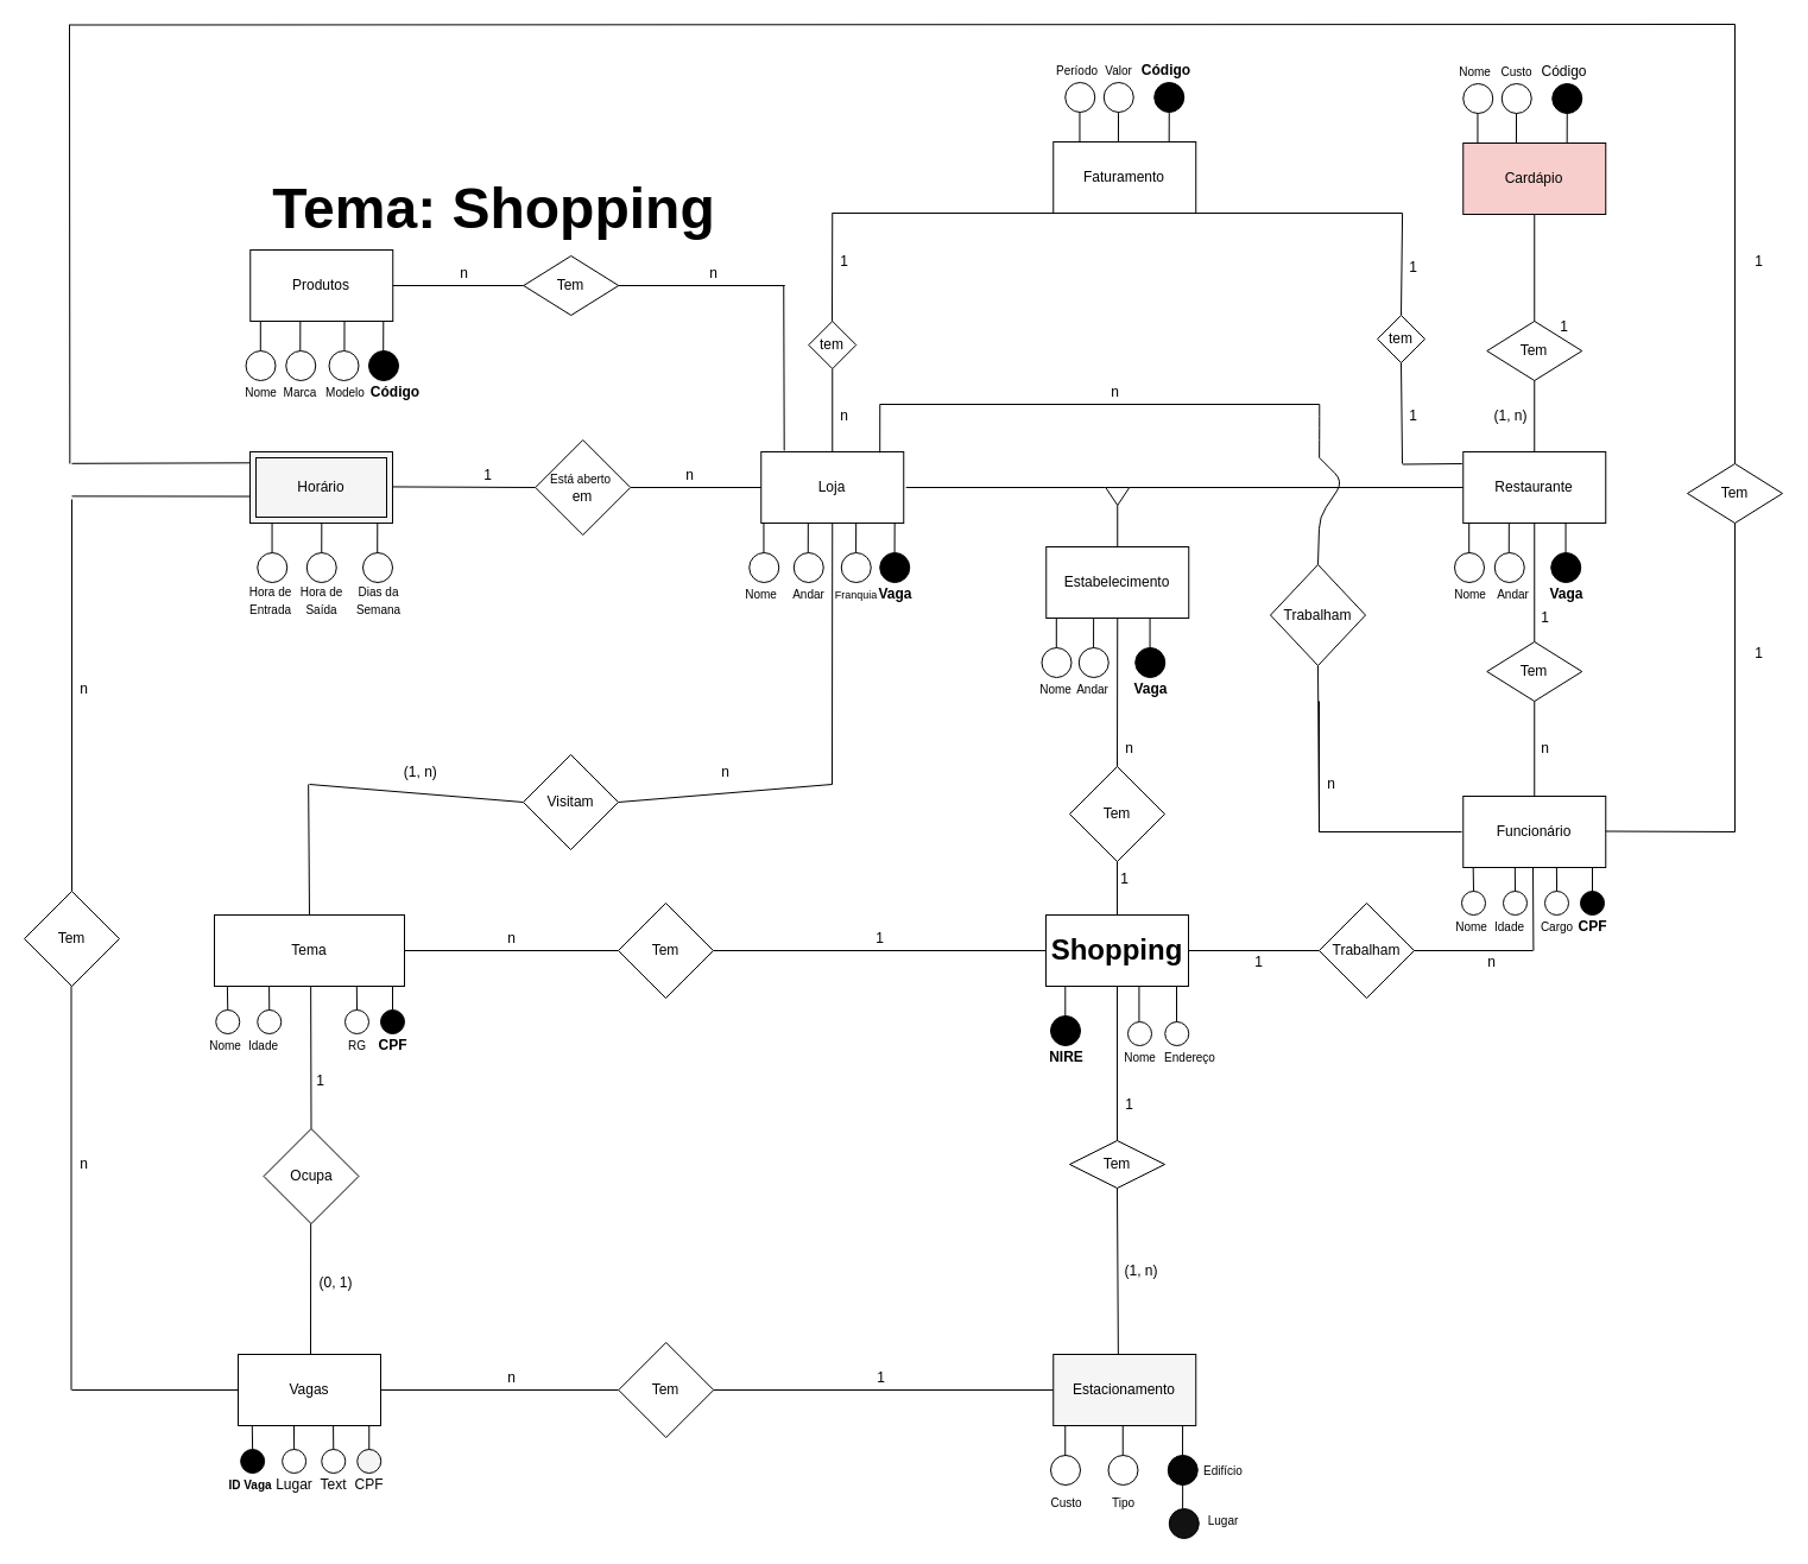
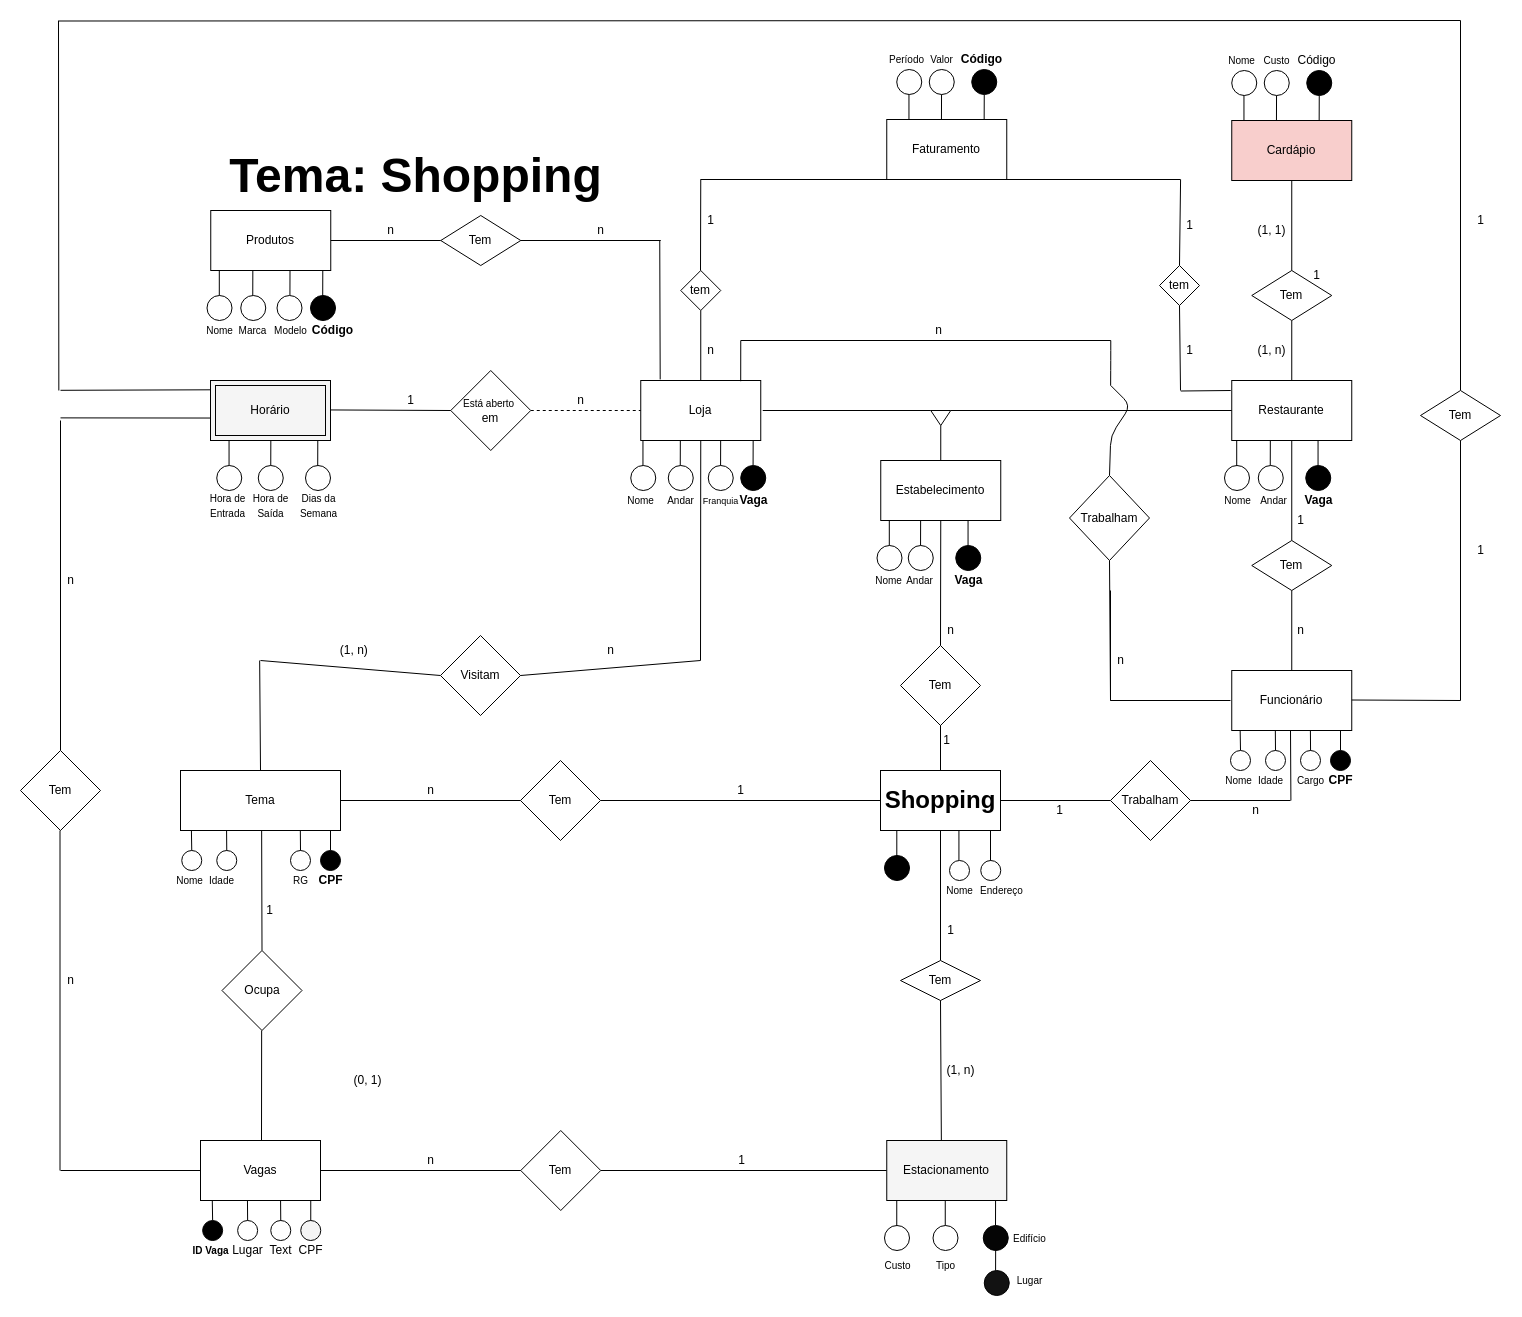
+ <mxCell id="16" value="(1, 1)" style="text;html=1;align=center;verticalAlign=middle;resizable=0;points=[];autosize=1;strokeColor=none;" parent="1" vertex="1"><mxGeometry x="1251.25" y="220" width="40" height="20" as="geometry" /></mxCell>
- <mxCell id="27" value="" style="endArrow=none;html=1;exitX=1;exitY=0.5;exitDx=0;exitDy=0;entryX=0;entryY=0.5;entryDx=0;entryDy=0;" parent="1" source="28" target="4" edge="1"><mxGeometry width="50" height="50" relative="1" as="geometry"><mxPoint x="540.25" y="510" as="sourcePoint" /><mxPoint x="640.25" y="450" as="targetPoint" /></mxGeometry></mxCell>
+ <mxCell id="27" value="" style="endArrow=none;html=1;exitX=1;exitY=0.5;exitDx=0;exitDy=0;entryX=0;entryY=0.5;entryDx=0;entryDy=0;dashed=1;" parent="1" source="28" target="4" edge="1"><mxGeometry width="50" height="50" relative="1" as="geometry"><mxPoint x="540.25" y="510" as="sourcePoint" /><mxPoint x="640.25" y="450" as="targetPoint" /></mxGeometry></mxCell>
- <mxCell id="233" value="&lt;b&gt;NIRE&lt;/b&gt;" style="text;html=1;align=center;verticalAlign=middle;resizable=0;points=[];autosize=1;strokeColor=none;" parent="1" vertex="1"><mxGeometry x="876.5" y="880" width="40" height="20" as="geometry" /></mxCell>
- <mxCell id="223" value="(0, 1)" style="text;html=1;align=center;verticalAlign=middle;resizable=0;points=[];autosize=1;strokeColor=none;" parent="1" vertex="1"><mxGeometry x="261.5" y="1070" width="40" height="20" as="geometry" /></mxCell>
+ <mxCell id="223" value="(0, 1)" style="text;html=1;align=center;verticalAlign=middle;resizable=0;points=[];autosize=1;strokeColor=none;" parent="1" vertex="1"><mxGeometry x="346.5" y="1070" width="40" height="20" as="geometry" /></mxCell>
